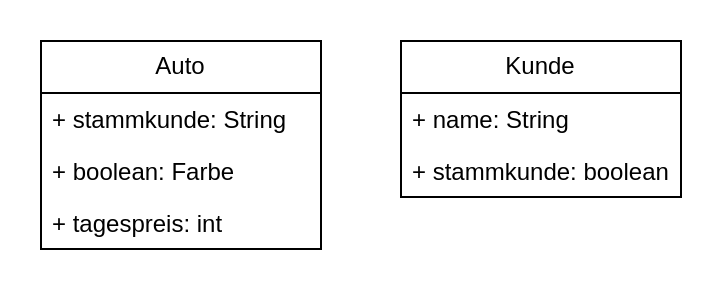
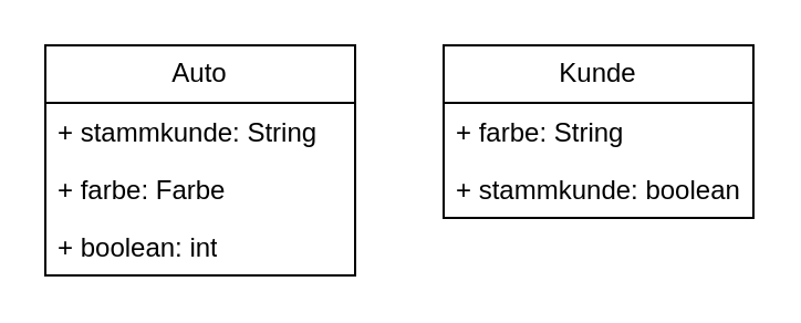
- <mxCell id="3" value="+ name: String" style="text;strokeColor=none;fillColor=none;align=left;verticalAlign=top;spacingLeft=4;spacingRight=4;overflow=hidden;rotatable=0;points=[[0,0.5],[1,0.5]];portConstraint=eastwest;whiteSpace=wrap;html=1;" vertex="1" parent="2"><mxGeometry y="26" width="140" height="26" as="geometry" /></mxCell>
+ <mxCell id="3" value="+ farbe: String" style="text;strokeColor=none;fillColor=none;align=left;verticalAlign=top;spacingLeft=4;spacingRight=4;overflow=hidden;rotatable=0;points=[[0,0.5],[1,0.5]];portConstraint=eastwest;whiteSpace=wrap;html=1;" vertex="1" parent="2"><mxGeometry y="26" width="140" height="26" as="geometry" /></mxCell>
- <mxCell id="7" value="+ boolean:&amp;nbsp;Farbe" style="text;strokeColor=none;fillColor=none;align=left;verticalAlign=top;spacingLeft=4;spacingRight=4;overflow=hidden;rotatable=0;points=[[0,0.5],[1,0.5]];portConstraint=eastwest;whiteSpace=wrap;html=1;" vertex="1" parent="5"><mxGeometry y="52" width="140" height="26" as="geometry" /></mxCell>
+ <mxCell id="7" value="+ farbe:&amp;nbsp;Farbe" style="text;strokeColor=none;fillColor=none;align=left;verticalAlign=top;spacingLeft=4;spacingRight=4;overflow=hidden;rotatable=0;points=[[0,0.5],[1,0.5]];portConstraint=eastwest;whiteSpace=wrap;html=1;" vertex="1" parent="5"><mxGeometry y="52" width="140" height="26" as="geometry" /></mxCell>
- <mxCell id="8" value="+ tagespreis: int" style="text;strokeColor=none;fillColor=none;align=left;verticalAlign=top;spacingLeft=4;spacingRight=4;overflow=hidden;rotatable=0;points=[[0,0.5],[1,0.5]];portConstraint=eastwest;whiteSpace=wrap;html=1;" vertex="1" parent="5"><mxGeometry y="78" width="140" height="26" as="geometry" /></mxCell>
+ <mxCell id="8" value="+ boolean: int" style="text;strokeColor=none;fillColor=none;align=left;verticalAlign=top;spacingLeft=4;spacingRight=4;overflow=hidden;rotatable=0;points=[[0,0.5],[1,0.5]];portConstraint=eastwest;whiteSpace=wrap;html=1;" vertex="1" parent="5"><mxGeometry y="78" width="140" height="26" as="geometry" /></mxCell>
